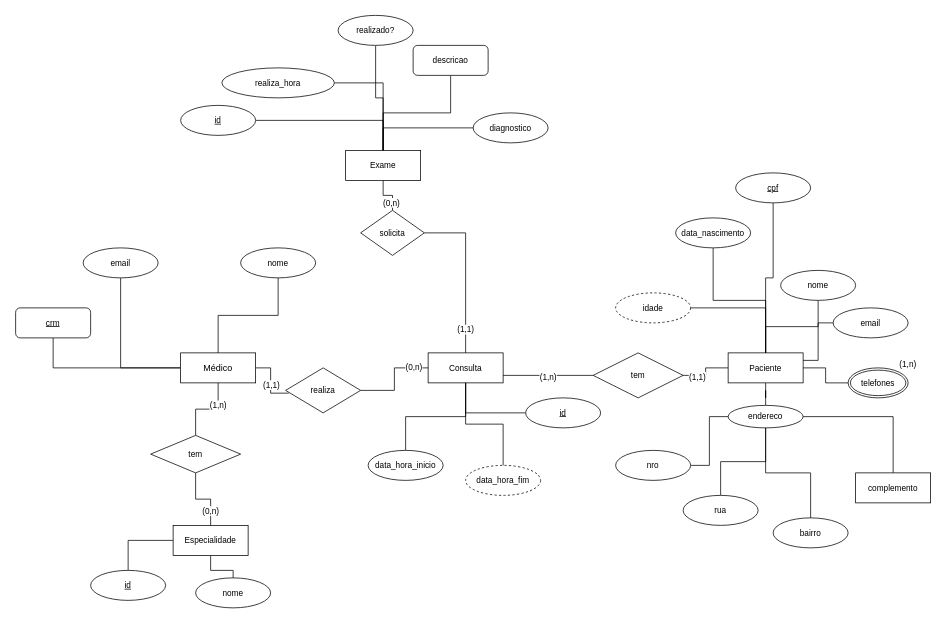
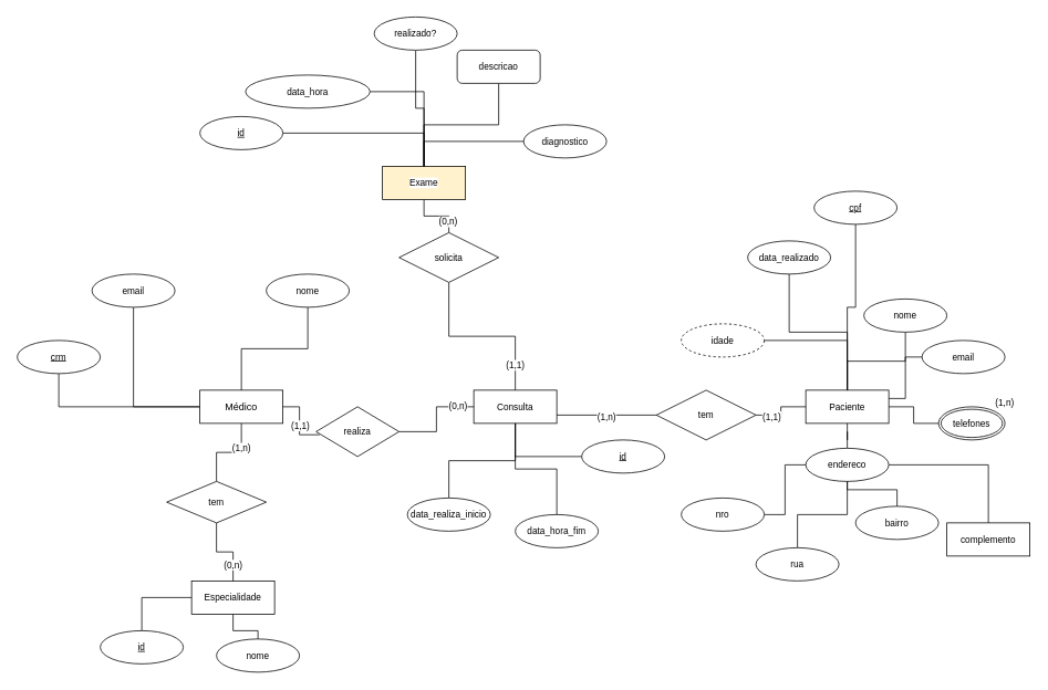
- <mxCell id="62" value="realiza_hora" style="ellipse;whiteSpace=wrap;html=1;align=center;fontFamily=Helvetica;fontSize=11;fontColor=default;labelBackgroundColor=default;" vertex="1" parent="1"><mxGeometry x="295" y="90" width="150" height="40" as="geometry" /></mxCell>
+ <mxCell id="62" value="data_hora" style="ellipse;whiteSpace=wrap;html=1;align=center;fontFamily=Helvetica;fontSize=11;fontColor=default;labelBackgroundColor=default;" vertex="1" parent="1"><mxGeometry x="295" y="90" width="150" height="40" as="geometry" /></mxCell>
- <mxCell id="51" value="Exame" style="whiteSpace=wrap;html=1;align=center;fontFamily=Helvetica;fontSize=11;fontColor=default;labelBackgroundColor=default;" vertex="1" parent="1"><mxGeometry x="460" y="200" width="100" height="40" as="geometry" /></mxCell>
+ <mxCell id="51" value="Exame" style="whiteSpace=wrap;html=1;align=center;fontFamily=Helvetica;fontSize=11;fontColor=default;labelBackgroundColor=default;fillColor=#fff2cc;" vertex="1" parent="1"><mxGeometry x="460" y="200" width="100" height="40" as="geometry" /></mxCell>
- <mxCell id="54" value="solicita" style="shape=rhombus;perimeter=rhombusPerimeter;whiteSpace=wrap;html=1;align=center;fontFamily=Helvetica;fontSize=11;fontColor=default;labelBackgroundColor=default;" vertex="1" parent="1"><mxGeometry x="480" y="280" width="85" height="60" as="geometry" /></mxCell>
+ <mxCell id="54" value="solicita" style="shape=rhombus;perimeter=rhombusPerimeter;whiteSpace=wrap;html=1;align=center;fontFamily=Helvetica;fontSize=11;fontColor=default;labelBackgroundColor=default;" vertex="1" parent="1"><mxGeometry x="480" y="280" width="120" height="60" as="geometry" /></mxCell>
- <mxCell id="40" value="data_nascimento" style="ellipse;whiteSpace=wrap;html=1;align=center;fontFamily=Helvetica;fontSize=11;fontColor=default;labelBackgroundColor=default;" vertex="1" parent="1"><mxGeometry x="900" y="290" width="100" height="40" as="geometry" /></mxCell>
+ <mxCell id="40" value="data_realizado" style="ellipse;whiteSpace=wrap;html=1;align=center;fontFamily=Helvetica;fontSize=11;fontColor=default;labelBackgroundColor=default;" vertex="1" parent="1"><mxGeometry x="900" y="290" width="100" height="40" as="geometry" /></mxCell>
- <mxCell id="5" value="&lt;u&gt;crm&lt;/u&gt;" style="whiteSpace=wrap;html=1;align=center;fontFamily=Helvetica;fontSize=11;fontColor=default;labelBackgroundColor=default;rounded=1;" vertex="1" parent="1"><mxGeometry x="20" y="410" width="100" height="40" as="geometry" /></mxCell>
+ <mxCell id="5" value="&lt;u&gt;crm&lt;/u&gt;" style="ellipse;whiteSpace=wrap;html=1;align=center;fontFamily=Helvetica;fontSize=11;fontColor=default;labelBackgroundColor=default;" vertex="1" parent="1"><mxGeometry x="20" y="410" width="100" height="40" as="geometry" /></mxCell>
- <mxCell id="27" value="endereco" style="ellipse;whiteSpace=wrap;html=1;align=center;fontFamily=Helvetica;fontSize=11;fontColor=default;labelBackgroundColor=default;" vertex="1" parent="1"><mxGeometry x="970" y="540" width="100" height="30" as="geometry" /></mxCell>
+ <mxCell id="27" value="endereco" style="ellipse;whiteSpace=wrap;html=1;align=center;fontFamily=Helvetica;fontSize=11;fontColor=default;labelBackgroundColor=default;" vertex="1" parent="1"><mxGeometry x="970" y="540" width="100" height="40" as="geometry" /></mxCell>
- <mxCell id="46" value="data_hora_inicio" style="ellipse;whiteSpace=wrap;html=1;align=center;fontFamily=Helvetica;fontSize=11;fontColor=default;labelBackgroundColor=default;" vertex="1" parent="1"><mxGeometry x="490" y="600" width="100" height="40" as="geometry" /></mxCell>
+ <mxCell id="46" value="data_realiza_inicio" style="ellipse;whiteSpace=wrap;html=1;align=center;fontFamily=Helvetica;fontSize=11;fontColor=default;labelBackgroundColor=default;" vertex="1" parent="1"><mxGeometry x="490" y="600" width="100" height="40" as="geometry" /></mxCell>
- <mxCell id="47" value="data_hora_fim" style="ellipse;whiteSpace=wrap;html=1;align=center;fontFamily=Helvetica;fontSize=11;fontColor=default;labelBackgroundColor=default;dashed=1;" vertex="1" parent="1"><mxGeometry x="620" y="620" width="100" height="40" as="geometry" /></mxCell>
+ <mxCell id="47" value="data_hora_fim" style="ellipse;whiteSpace=wrap;html=1;align=center;fontFamily=Helvetica;fontSize=11;fontColor=default;labelBackgroundColor=default;" vertex="1" parent="1"><mxGeometry x="620" y="620" width="100" height="40" as="geometry" /></mxCell>
- <mxCell id="31" value="bairro" style="ellipse;whiteSpace=wrap;html=1;align=center;fontFamily=Helvetica;fontSize=11;fontColor=default;labelBackgroundColor=default;" vertex="1" parent="1"><mxGeometry x="1030" y="690" width="100" height="40" as="geometry" /></mxCell>
+ <mxCell id="31" value="bairro" style="ellipse;whiteSpace=wrap;html=1;align=center;fontFamily=Helvetica;fontSize=11;fontColor=default;labelBackgroundColor=default;" vertex="1" parent="1"><mxGeometry x="1030" y="610" width="100" height="40" as="geometry" /></mxCell>
